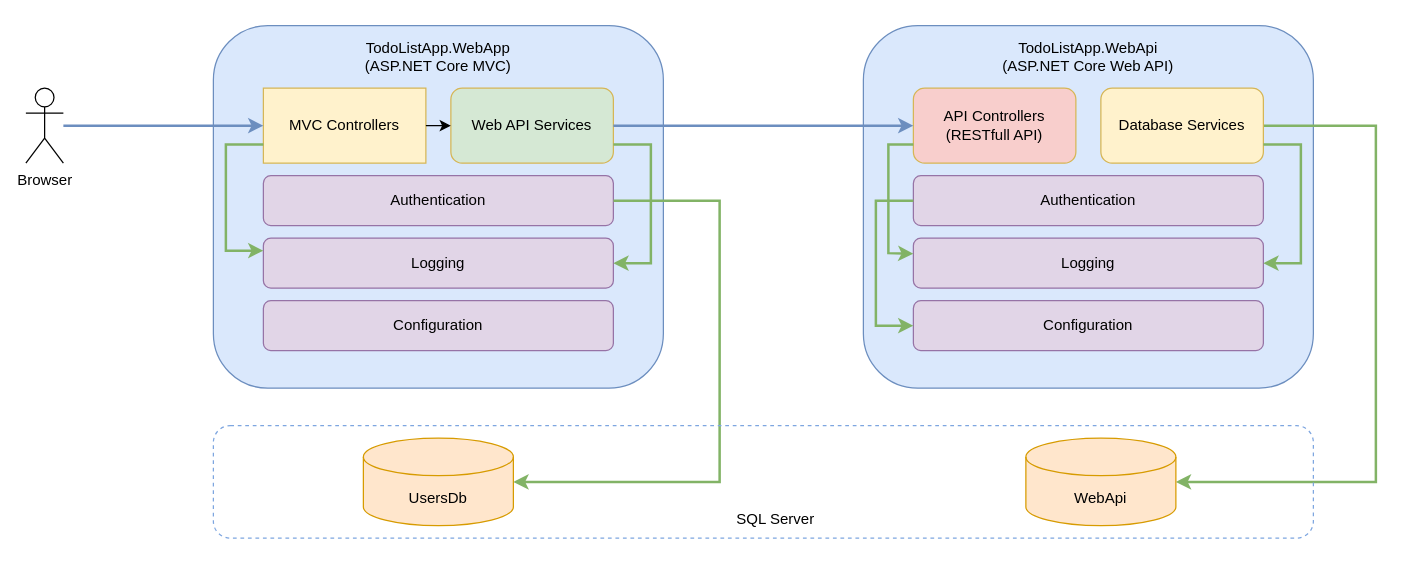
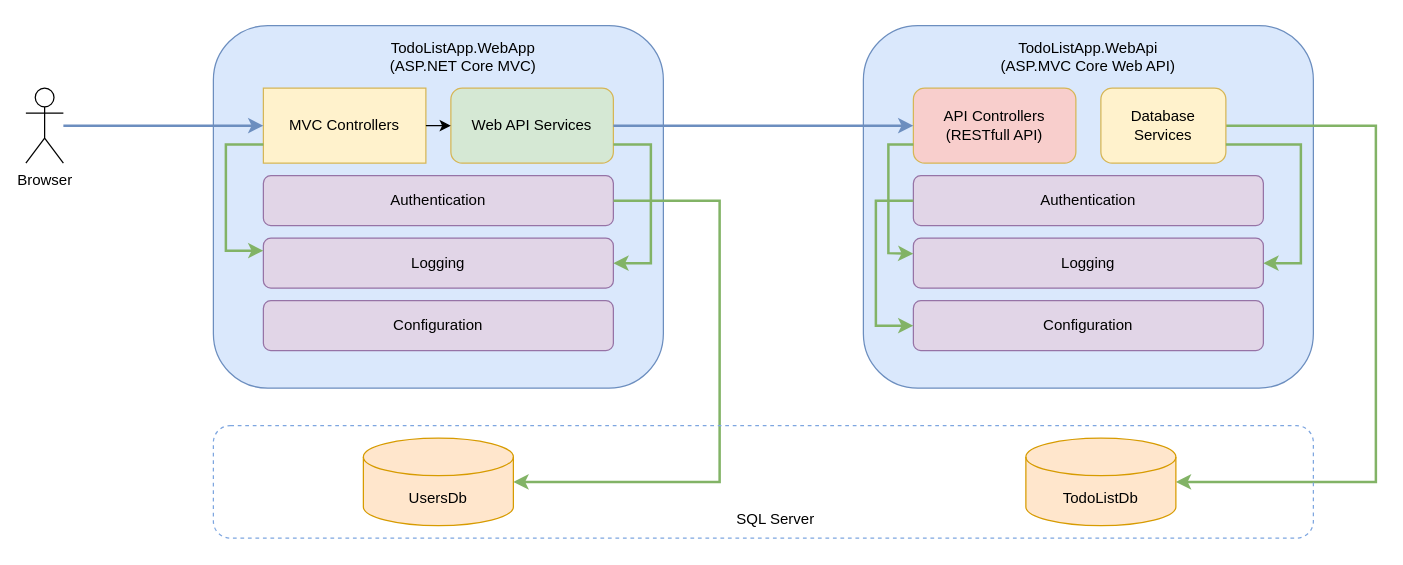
- <mxCell id="24" value="TodoListApp.WebApp&lt;br&gt;(ASP.NET Core MVC)" style="text;html=1;strokeColor=none;fillColor=none;align=center;verticalAlign=middle;whiteSpace=wrap;rounded=0;" parent="1" vertex="1"><mxGeometry x="250" y="30" width="200" height="30" as="geometry" /></mxCell>
+ <mxCell id="24" value="TodoListApp.WebApp&lt;br&gt;(ASP.NET Core MVC)" style="text;html=1;strokeColor=none;fillColor=none;align=center;verticalAlign=middle;whiteSpace=wrap;rounded=0;" parent="1" vertex="1"><mxGeometry x="270" y="30" width="200" height="30" as="geometry" /></mxCell>
- <mxCell id="25" value="TodoListApp.WebApi&lt;br&gt;(ASP.NET Core Web API)" style="text;html=1;strokeColor=none;fillColor=none;align=center;verticalAlign=middle;whiteSpace=wrap;rounded=0;" parent="1" vertex="1"><mxGeometry x="770" y="30" width="200" height="30" as="geometry" /></mxCell>
+ <mxCell id="25" value="TodoListApp.WebApi&lt;br&gt;(ASP.MVC Core Web API)" style="text;html=1;strokeColor=none;fillColor=none;align=center;verticalAlign=middle;whiteSpace=wrap;rounded=0;" parent="1" vertex="1"><mxGeometry x="770" y="30" width="200" height="30" as="geometry" /></mxCell>
- <mxCell id="14" value="Database Services" style="rounded=1;whiteSpace=wrap;html=1;fillColor=#fff2cc;strokeColor=#d6b656;" parent="1" vertex="1"><mxGeometry x="880" y="70" width="130" height="60" as="geometry" /></mxCell>
+ <mxCell id="14" value="Database Services" style="rounded=1;whiteSpace=wrap;html=1;fillColor=#fff2cc;strokeColor=#d6b656;" parent="1" vertex="1"><mxGeometry x="880" y="70" width="100" height="60" as="geometry" /></mxCell>
- <mxCell id="19" value="WebApi" style="shape=cylinder3;whiteSpace=wrap;html=1;boundedLbl=1;backgroundOutline=1;size=15;fillColor=#ffe6cc;strokeColor=#d79b00;" parent="1" vertex="1"><mxGeometry x="820" y="350" width="120" height="70" as="geometry" /></mxCell>
+ <mxCell id="19" value="TodoListDb" style="shape=cylinder3;whiteSpace=wrap;html=1;boundedLbl=1;backgroundOutline=1;size=15;fillColor=#ffe6cc;strokeColor=#d79b00;" parent="1" vertex="1"><mxGeometry x="820" y="350" width="120" height="70" as="geometry" /></mxCell>
